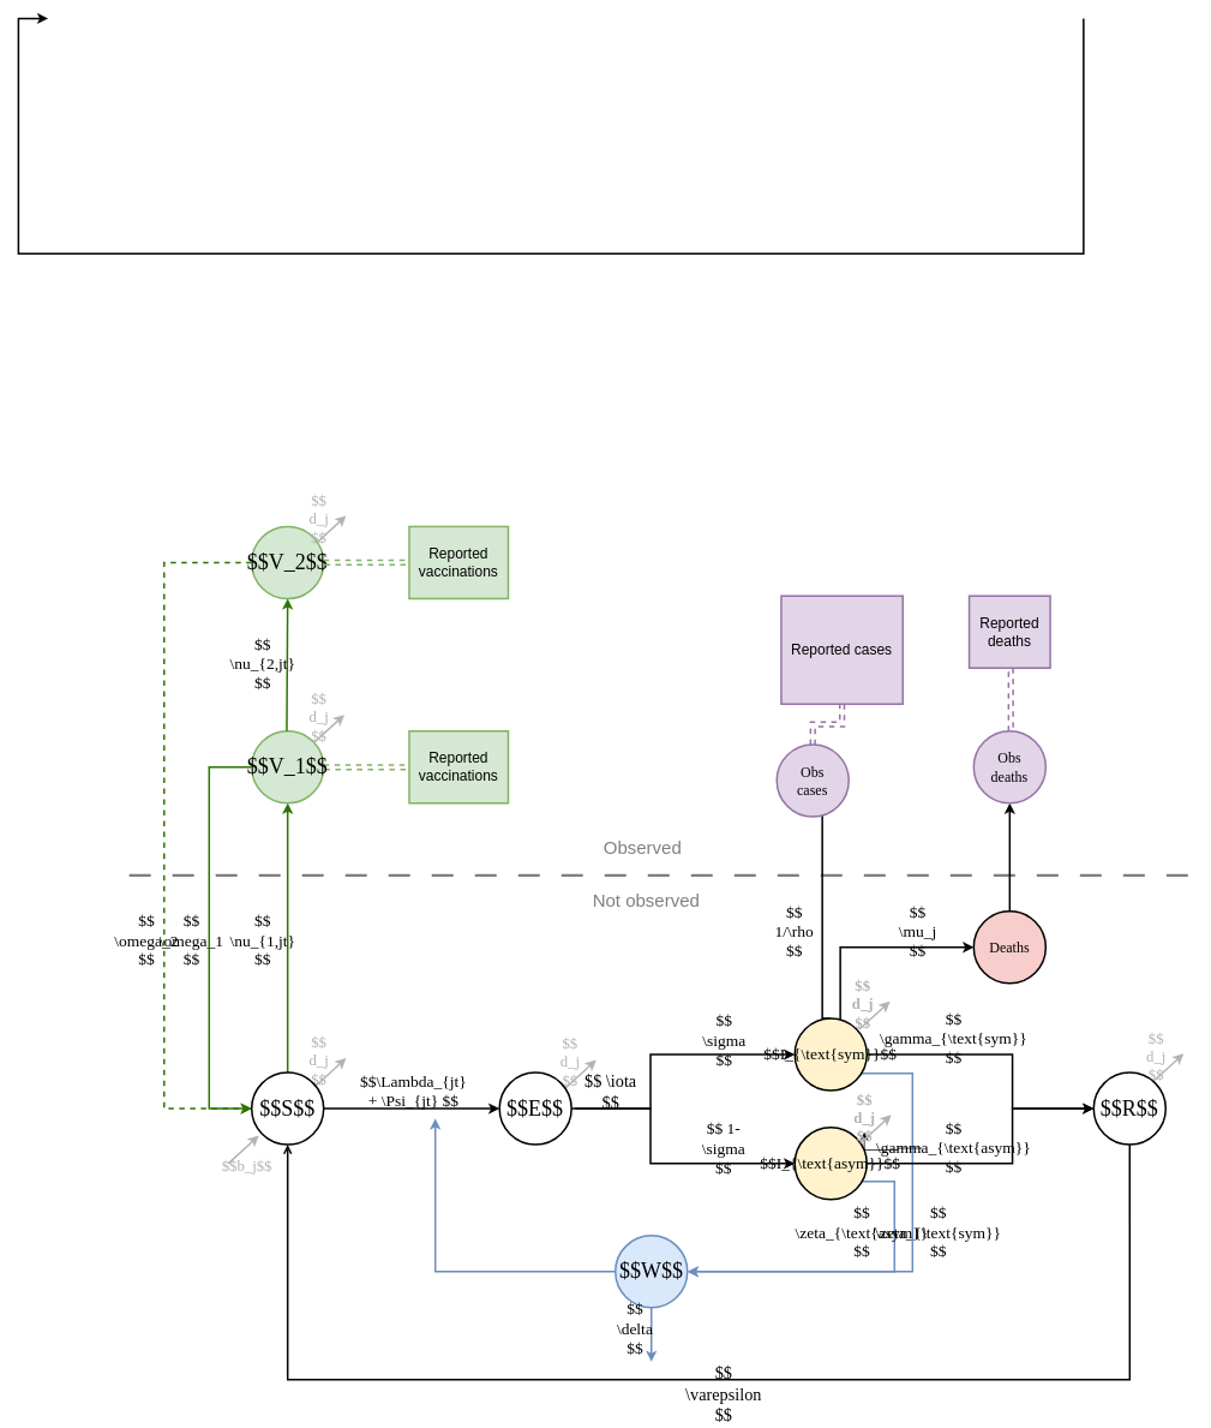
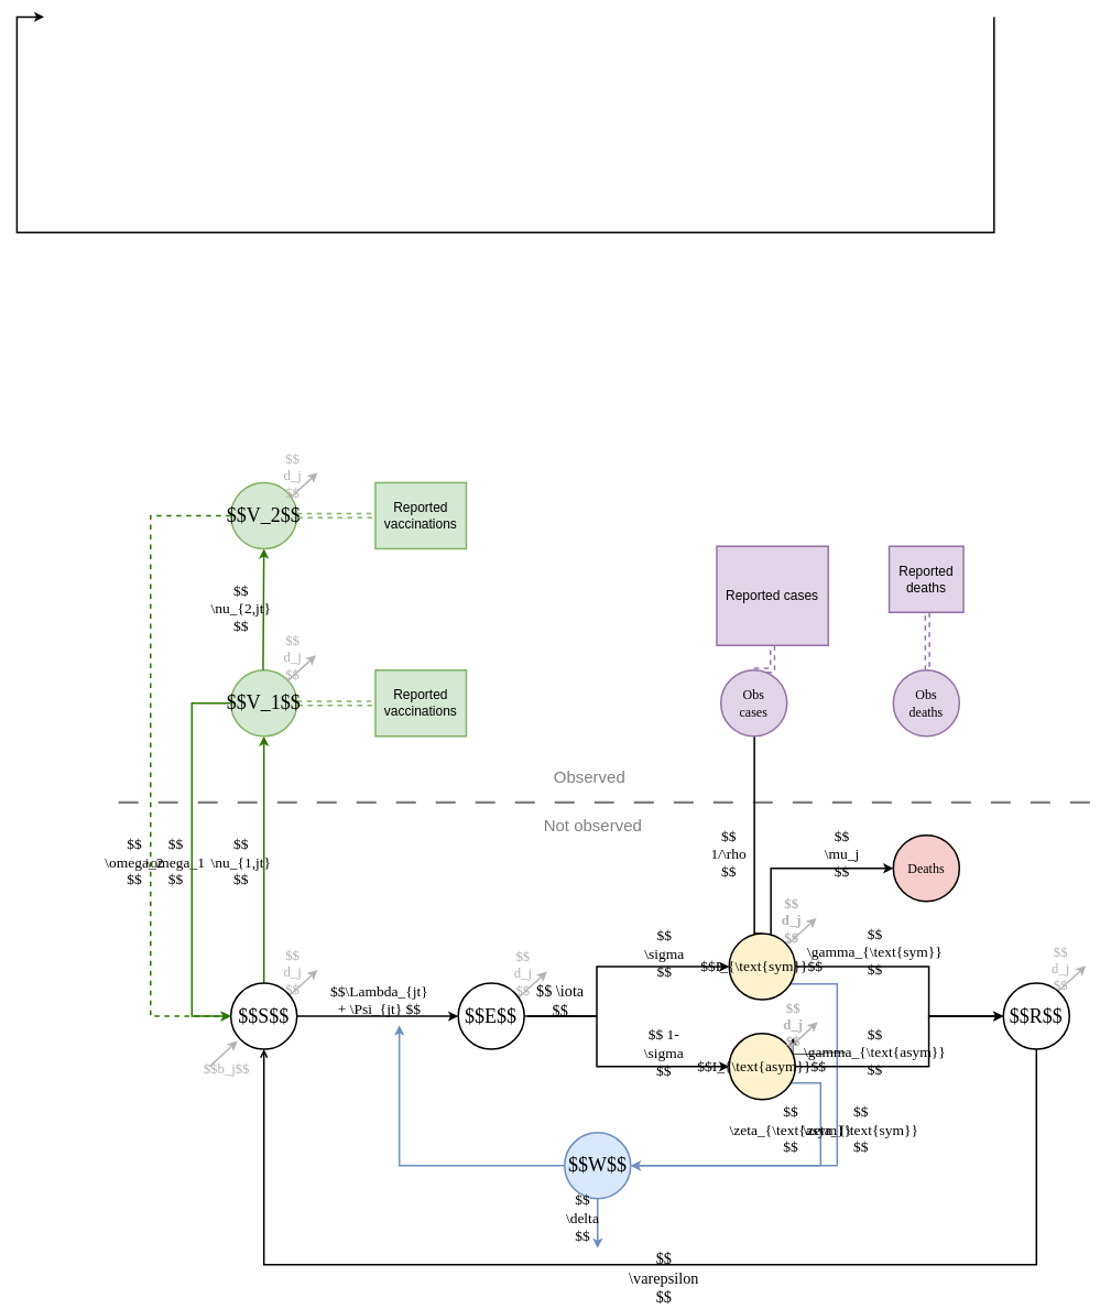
- <mxCell id="30" value="&lt;font style=&quot;font-size: 16px;&quot;&gt;Obs&lt;/font&gt;&lt;div style=&quot;font-size: 16px;&quot;&gt;&lt;font style=&quot;font-size: 16px;&quot;&gt;cases&lt;/font&gt;&lt;/div&gt;" style="ellipse;whiteSpace=wrap;html=1;aspect=fixed;fontSize=18;fontFamily=Verdana;fillColor=#e1d5e7;strokeColor=#9673a6;strokeWidth=2;fontColor=#000000;" vertex="1" parent="1"><mxGeometry x="862.25" y="826" width="80" height="80" as="geometry" /></mxCell>
+ <mxCell id="30" value="&lt;font style=&quot;font-size: 16px;&quot;&gt;Obs&lt;/font&gt;&lt;div style=&quot;font-size: 16px;&quot;&gt;&lt;font style=&quot;font-size: 16px;&quot;&gt;cases&lt;/font&gt;&lt;/div&gt;" style="ellipse;whiteSpace=wrap;html=1;aspect=fixed;fontSize=18;fontFamily=Verdana;fillColor=#e1d5e7;strokeColor=#9673a6;strokeWidth=2;fontColor=#000000;" vertex="1" parent="1"><mxGeometry x="872.25" y="811" width="80" height="80" as="geometry" /></mxCell>
- <mxCell id="15" style="edgeStyle=orthogonalEdgeStyle;rounded=0;orthogonalLoop=1;jettySize=auto;html=1;strokeWidth=2;strokeColor=#000000;exitX=0.5;exitY=0;exitDx=0;exitDy=0;entryX=0.5;entryY=1;entryDx=0;entryDy=0;startArrow=none;startFill=0;endArrow=classic;endFill=1;" edge="1" parent="1" source="37" target="16"><mxGeometry relative="1" as="geometry"><mxPoint x="1011" y="851" as="targetPoint" /><mxPoint x="1121" y="971" as="sourcePoint" /></mxGeometry></mxCell>
